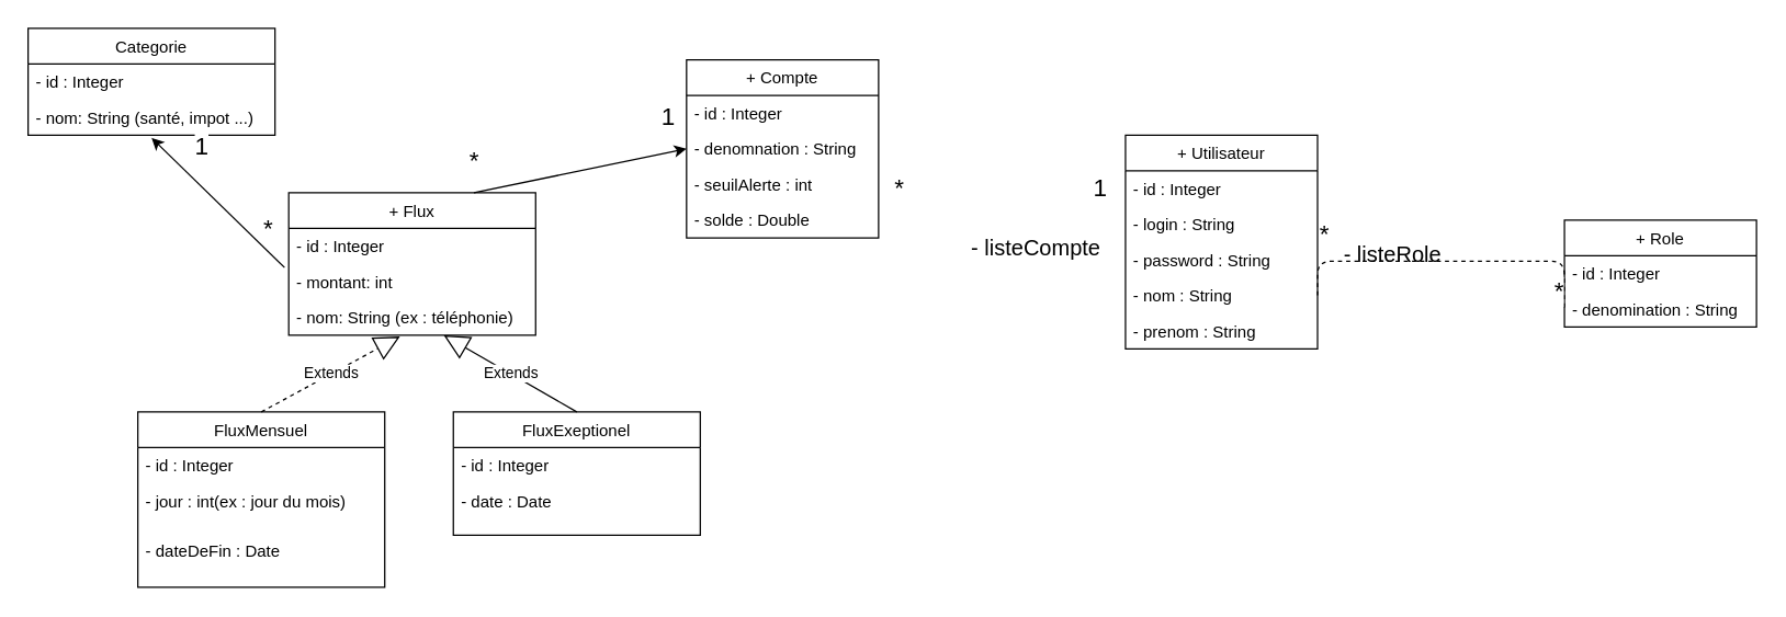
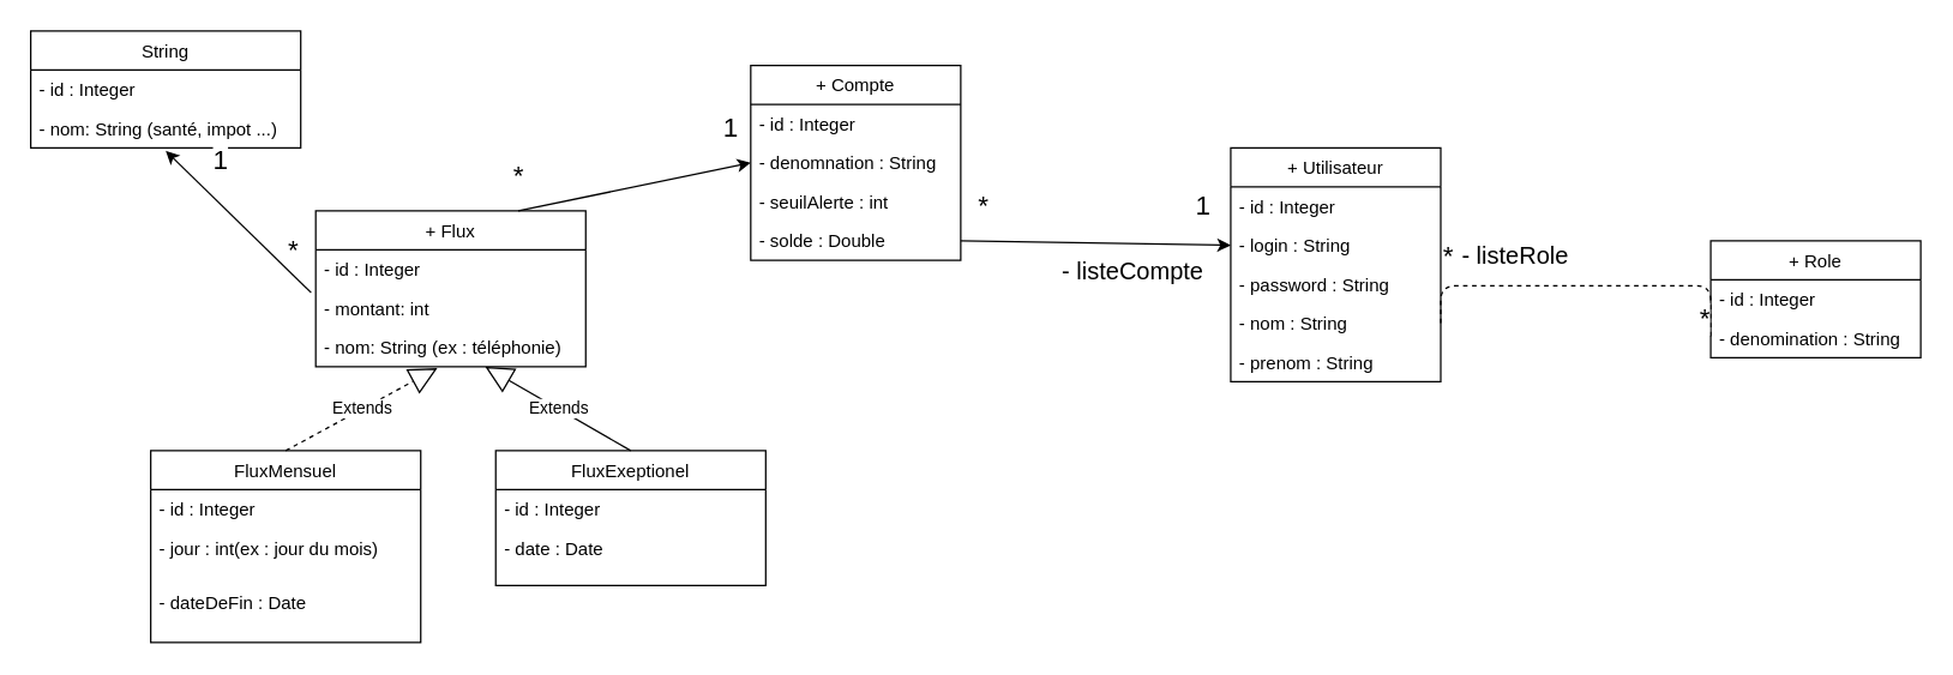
- <mxCell id="31" value="Categorie" style="swimlane;fontStyle=0;childLayout=stackLayout;horizontal=1;startSize=26;fillColor=none;horizontalStack=0;resizeParent=1;resizeParentMax=0;resizeLast=0;collapsible=1;marginBottom=0;" parent="1" vertex="1"><mxGeometry x="20" y="20" width="180" height="78" as="geometry" /></mxCell>
+ <mxCell id="31" value="String" style="swimlane;fontStyle=0;childLayout=stackLayout;horizontal=1;startSize=26;fillColor=none;horizontalStack=0;resizeParent=1;resizeParentMax=0;resizeLast=0;collapsible=1;marginBottom=0;" parent="1" vertex="1"><mxGeometry x="20" y="20" width="180" height="78" as="geometry" /></mxCell>
+ <mxCell id="16" style="edgeStyle=none;rounded=0;orthogonalLoop=1;jettySize=auto;html=1;exitX=1;exitY=0.5;exitDx=0;exitDy=0;entryX=0;entryY=0.5;entryDx=0;entryDy=0;" parent="1" source="15" target="4" edge="1"><mxGeometry relative="1" as="geometry" /></mxCell>
- <mxCell id="20" value="- listeRole" style="text;html=1;strokeColor=none;fillColor=none;align=center;verticalAlign=middle;whiteSpace=wrap;rounded=0;fontSize=16;" parent="1" vertex="1"><mxGeometry x="975" y="175" width="80" height="20" as="geometry" /></mxCell>
+ <mxCell id="20" value="- listeRole" style="text;html=1;strokeColor=none;fillColor=none;align=center;verticalAlign=middle;whiteSpace=wrap;rounded=0;fontSize=16;" parent="1" vertex="1"><mxGeometry x="970" y="160" width="80" height="20" as="geometry" /></mxCell>
